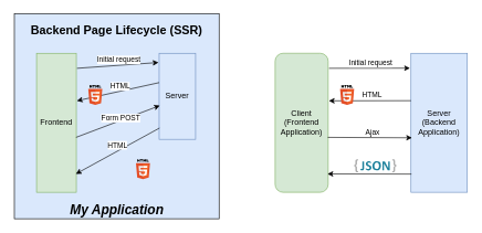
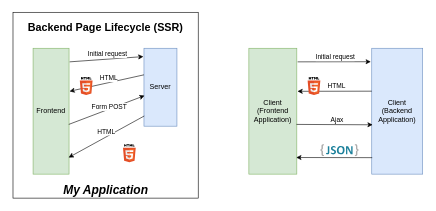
- <mxCell id="2" value="My Application" style="rounded=0;whiteSpace=wrap;html=1;verticalAlign=bottom;fontSize=20;fontStyle=3;fillColor=#dae8fc;" vertex="1" parent="1"><mxGeometry x="20.5" y="20" width="309" height="310" as="geometry" /></mxCell>
+ <mxCell id="2" value="My Application" style="rounded=0;whiteSpace=wrap;html=1;verticalAlign=bottom;fontSize=20;fontStyle=3" vertex="1" parent="1"><mxGeometry x="20.5" y="20" width="309" height="310" as="geometry" /></mxCell>
- <mxCell id="15" value="Client (Frontend Application)" style="whiteSpace=wrap;html=1;fillColor=#d5e8d4;strokeColor=#82b366;rounded=1;" parent="1" vertex="1"><mxGeometry x="414" y="80" width="80" height="210" as="geometry" /></mxCell>
+ <mxCell id="15" value="Client (Frontend Application)" style="rounded=0;whiteSpace=wrap;html=1;fillColor=#d5e8d4;strokeColor=#82b366;" parent="1" vertex="1"><mxGeometry x="414" y="80" width="80" height="210" as="geometry" /></mxCell>
- <mxCell id="16" value="Server&lt;br&gt;(Backend Application)" style="rounded=0;whiteSpace=wrap;html=1;fillColor=#dae8fc;strokeColor=#6c8ebf;" parent="1" vertex="1"><mxGeometry x="619" y="80" width="85" height="210" as="geometry" /></mxCell>
+ <mxCell id="16" value="Client&lt;br&gt;(Backend Application)" style="rounded=0;whiteSpace=wrap;html=1;fillColor=#dae8fc;strokeColor=#6c8ebf;" parent="1" vertex="1"><mxGeometry x="619" y="80" width="85" height="210" as="geometry" /></mxCell>
